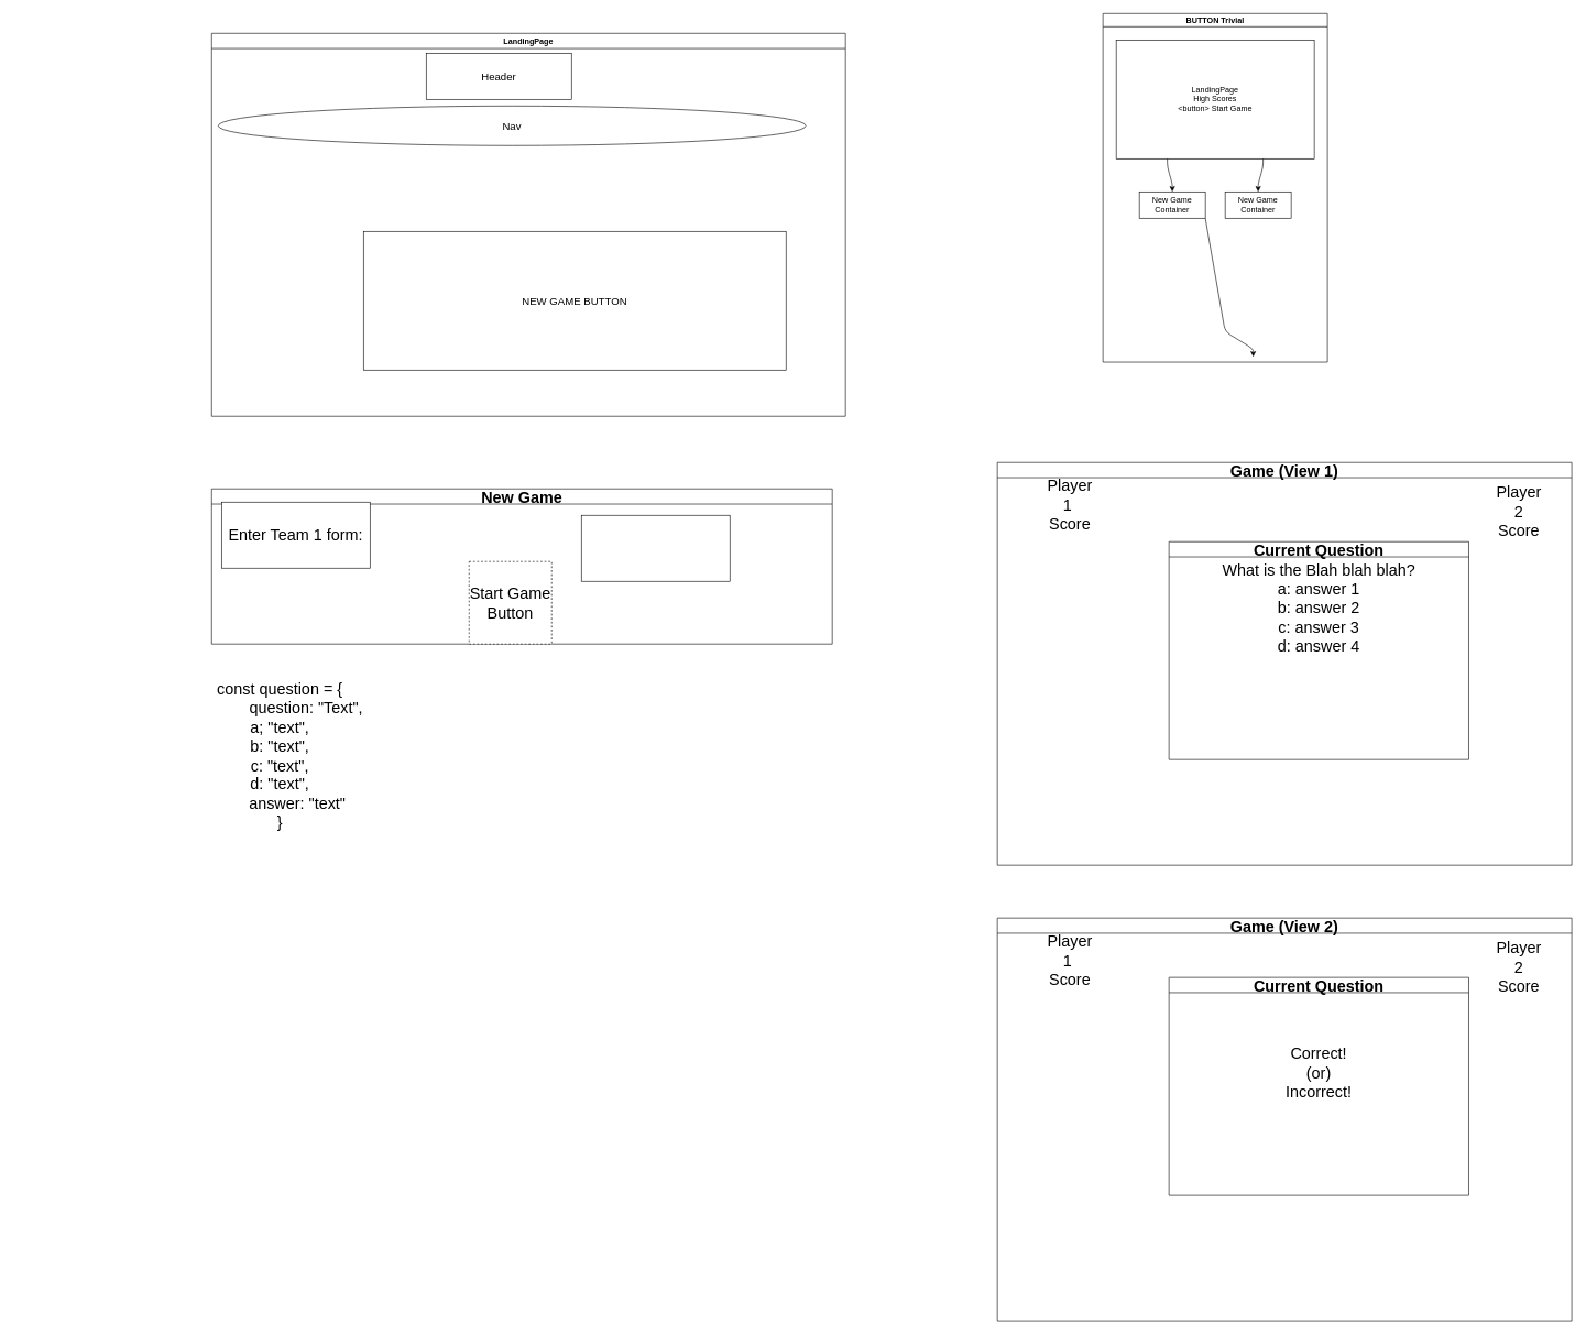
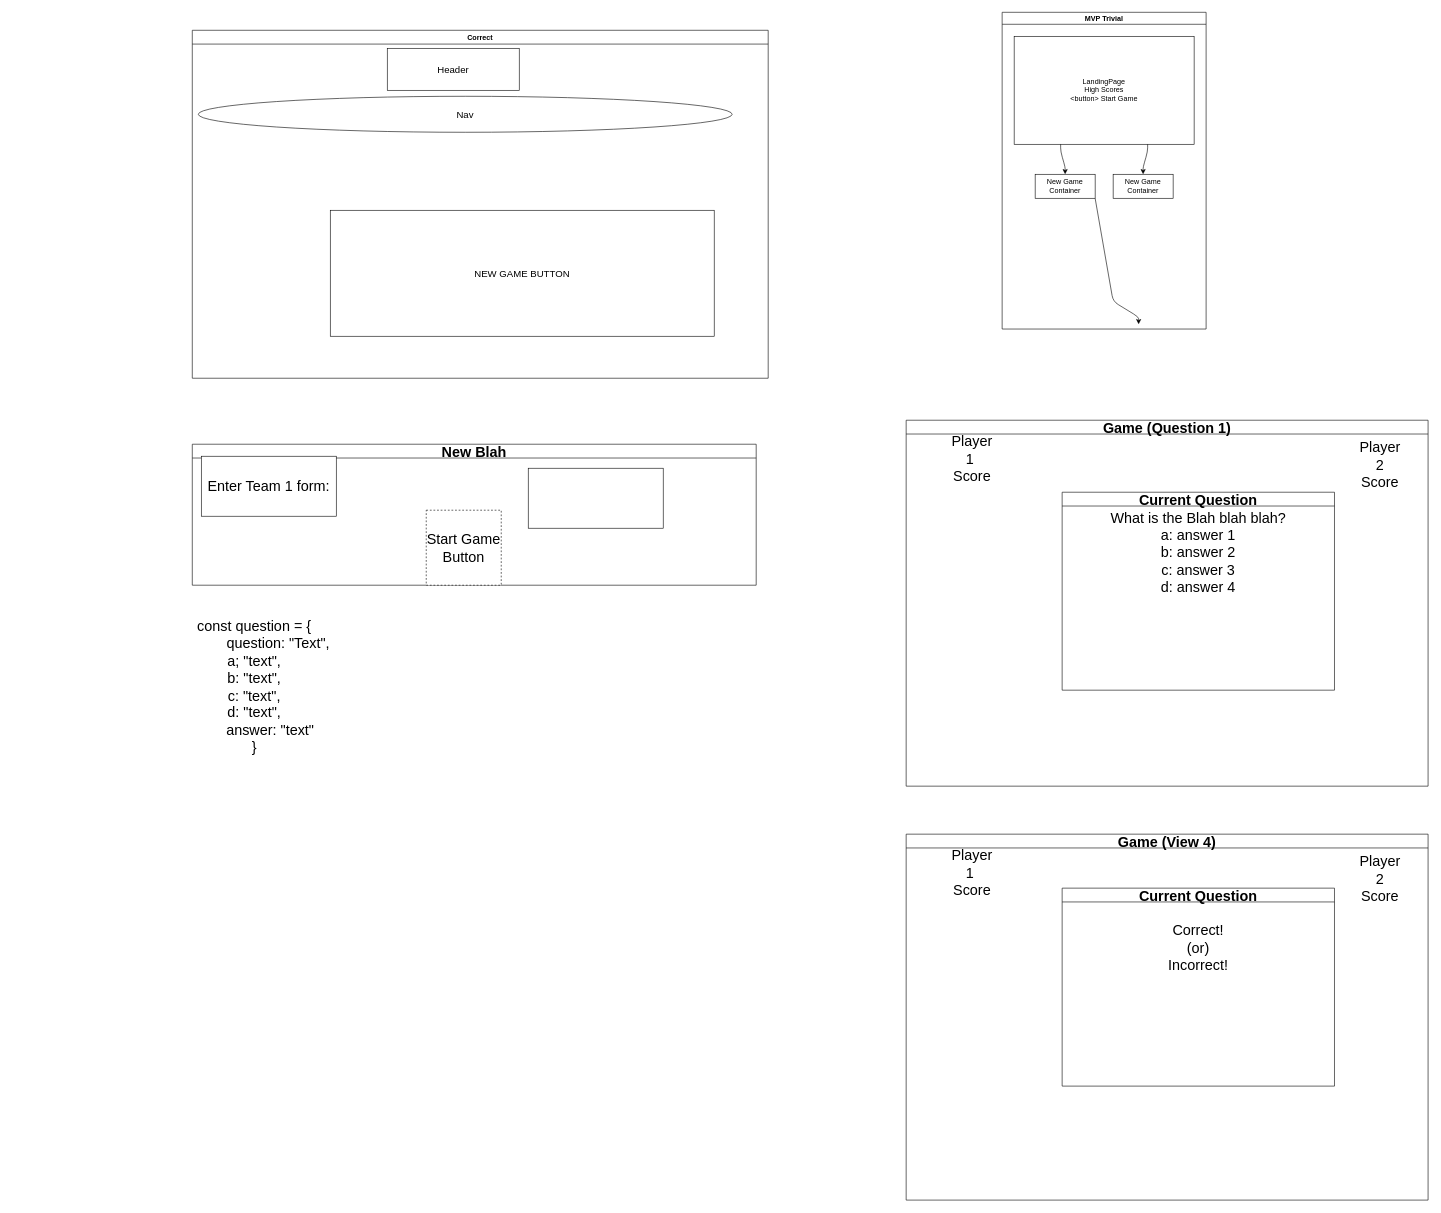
- <mxCell id="6" value="BUTTON Trivial" style="swimlane;startSize=20;horizontal=1;childLayout=flowLayout;flowOrientation=north;resizable=0;interRankCellSpacing=50;containerType=tree;fontSize=12;" parent="1" vertex="1"><mxGeometry x="1670" y="20" width="340" height="528" as="geometry" /></mxCell>
+ <mxCell id="6" value="MVP Trivial" style="swimlane;startSize=20;horizontal=1;childLayout=flowLayout;flowOrientation=north;resizable=0;interRankCellSpacing=50;containerType=tree;fontSize=12;" parent="1" vertex="1"><mxGeometry x="1670" y="20" width="340" height="528" as="geometry" /></mxCell>
- <mxCell id="2" value="LandingPage" style="swimlane;" parent="1" vertex="1"><mxGeometry x="320" y="50" width="960" height="580" as="geometry" /></mxCell>
+ <mxCell id="2" value="Correct" style="swimlane;" parent="1" vertex="1"><mxGeometry x="320" y="50" width="960" height="580" as="geometry" /></mxCell>
- <mxCell id="17" value="Game (View 1)" style="swimlane;fontSize=24;" parent="1" vertex="1"><mxGeometry x="1510" y="700" width="870" height="610" as="geometry" /></mxCell>
+ <mxCell id="17" value="Game (Question 1)" style="swimlane;fontSize=24;" parent="1" vertex="1"><mxGeometry x="1510" y="700" width="870" height="610" as="geometry" /></mxCell>
- <mxCell id="13" value="New Game" style="swimlane;fontSize=24;" parent="1" vertex="1"><mxGeometry x="320" y="740" width="940" height="235" as="geometry" /></mxCell>
+ <mxCell id="13" value="New Blah" style="swimlane;fontSize=24;" parent="1" vertex="1"><mxGeometry x="320" y="740" width="940" height="235" as="geometry" /></mxCell>
- <mxCell id="23" value="Game (View 2)" style="swimlane;fontSize=24;" vertex="1" parent="1"><mxGeometry x="1510" y="1390" width="870" height="610" as="geometry" /></mxCell>
+ <mxCell id="23" value="Game (View 4)" style="swimlane;fontSize=24;" vertex="1" parent="1"><mxGeometry x="1510" y="1390" width="870" height="610" as="geometry" /></mxCell>
- <mxCell id="26" value="Correct!&lt;br&gt;(or)&lt;br&gt;Incorrect!" style="text;html=1;strokeColor=none;fillColor=none;align=center;verticalAlign=middle;whiteSpace=wrap;rounded=0;fontSize=24;" vertex="1" parent="23"><mxGeometry x="306.25" y="220" width="361.5" height="30" as="geometry" /></mxCell>
+ <mxCell id="26" value="Correct!&lt;br&gt;(or)&lt;br&gt;Incorrect!" style="text;html=1;strokeColor=none;fillColor=none;align=center;verticalAlign=middle;whiteSpace=wrap;rounded=0;fontSize=24;" vertex="1" parent="23"><mxGeometry x="306.25" y="175" width="361.5" height="30" as="geometry" /></mxCell>
